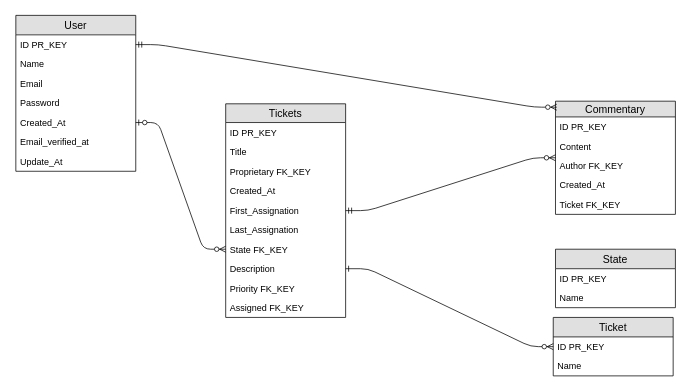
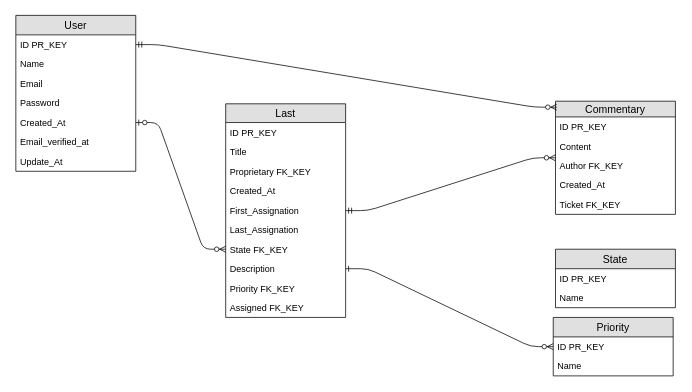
- <mxCell id="2" value="Tickets" style="swimlane;fontStyle=0;childLayout=stackLayout;horizontal=1;startSize=25;fillColor=#e0e0e0;horizontalStack=0;resizeParent=1;resizeParentMax=0;resizeLast=0;collapsible=1;marginBottom=0;swimlaneFillColor=#ffffff;align=center;fontSize=14;" vertex="1" parent="1"><mxGeometry x="300" y="138" width="160" height="285" as="geometry" /></mxCell>
+ <mxCell id="2" value="Last" style="swimlane;fontStyle=0;childLayout=stackLayout;horizontal=1;startSize=25;fillColor=#e0e0e0;horizontalStack=0;resizeParent=1;resizeParentMax=0;resizeLast=0;collapsible=1;marginBottom=0;swimlaneFillColor=#ffffff;align=center;fontSize=14;" vertex="1" parent="1"><mxGeometry x="300" y="138" width="160" height="285" as="geometry" /></mxCell>
- <mxCell id="22" value="Ticket" style="swimlane;fontStyle=0;childLayout=stackLayout;horizontal=1;startSize=26;fillColor=#e0e0e0;horizontalStack=0;resizeParent=1;resizeParentMax=0;resizeLast=0;collapsible=1;marginBottom=0;swimlaneFillColor=#ffffff;align=center;fontSize=14;" vertex="1" parent="1"><mxGeometry x="737" y="423" width="160" height="78" as="geometry" /></mxCell>
+ <mxCell id="22" value="Priority" style="swimlane;fontStyle=0;childLayout=stackLayout;horizontal=1;startSize=26;fillColor=#e0e0e0;horizontalStack=0;resizeParent=1;resizeParentMax=0;resizeLast=0;collapsible=1;marginBottom=0;swimlaneFillColor=#ffffff;align=center;fontSize=14;" vertex="1" parent="1"><mxGeometry x="737" y="423" width="160" height="78" as="geometry" /></mxCell>
